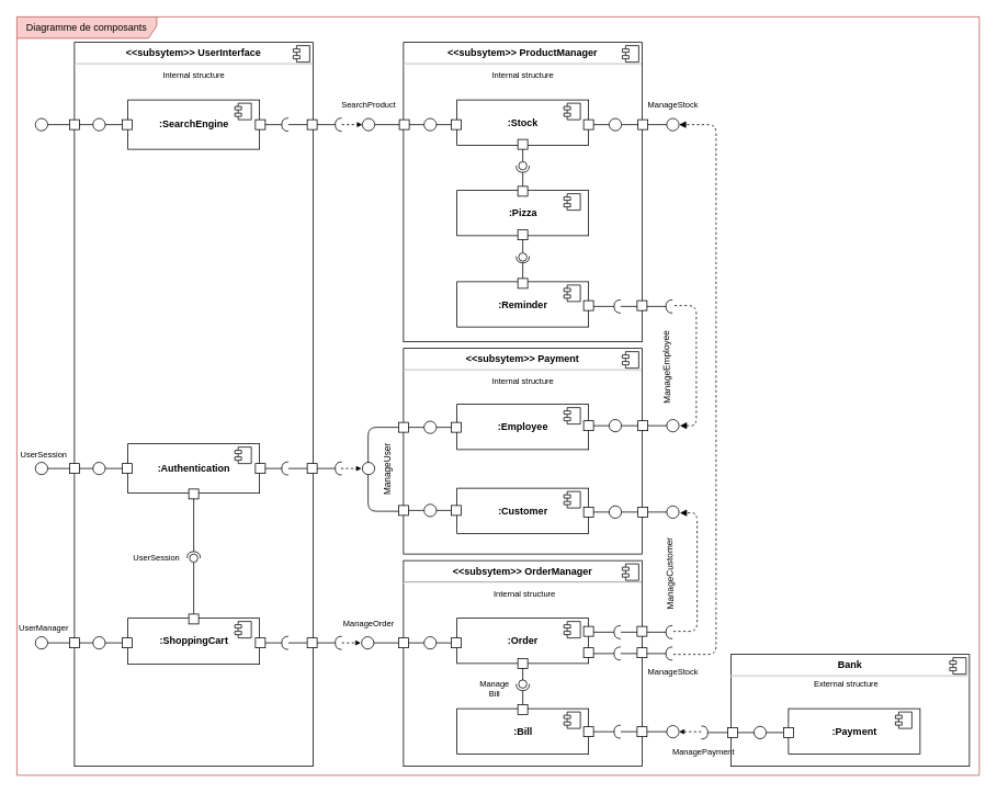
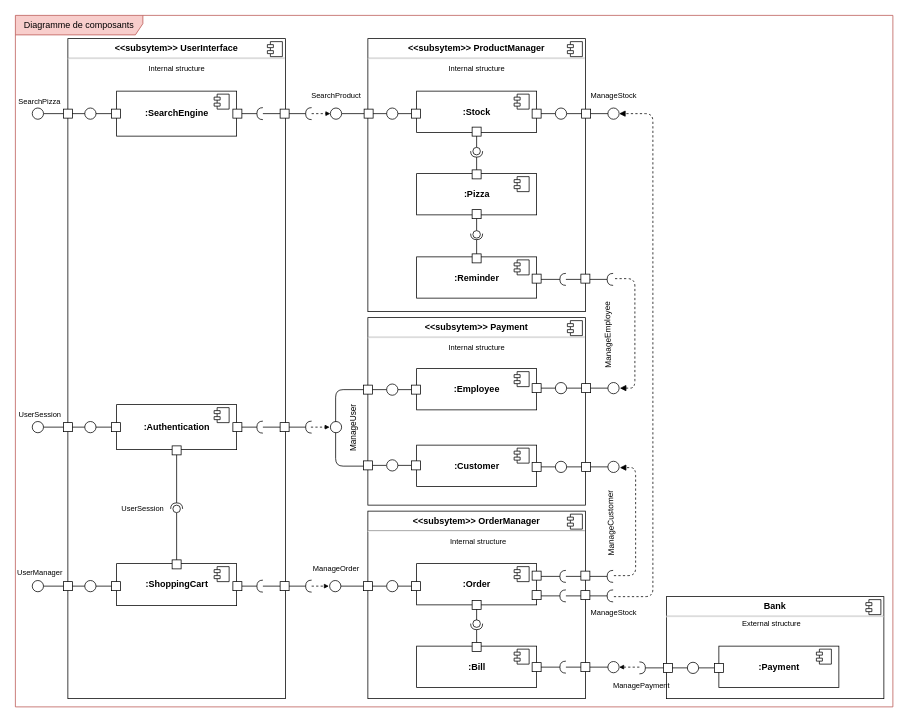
+ <mxCell id="47" value="SearchPizza" style="text;html=1;strokeColor=none;fillColor=none;align=center;verticalAlign=middle;whiteSpace=wrap;shadow=0;glass=0;fontSize=10;" parent="1" vertex="1"><mxGeometry x="20" y="123.5" width="65" height="20" as="geometry" /></mxCell>
- <mxCell id="140" value="Manage&lt;br&gt;Bill" style="text;html=1;strokeColor=none;fillColor=none;align=center;verticalAlign=middle;whiteSpace=wrap;shadow=0;glass=0;fontSize=10;" parent="1" vertex="1"><mxGeometry x="581" y="826" width="40" height="20" as="geometry" /></mxCell>
